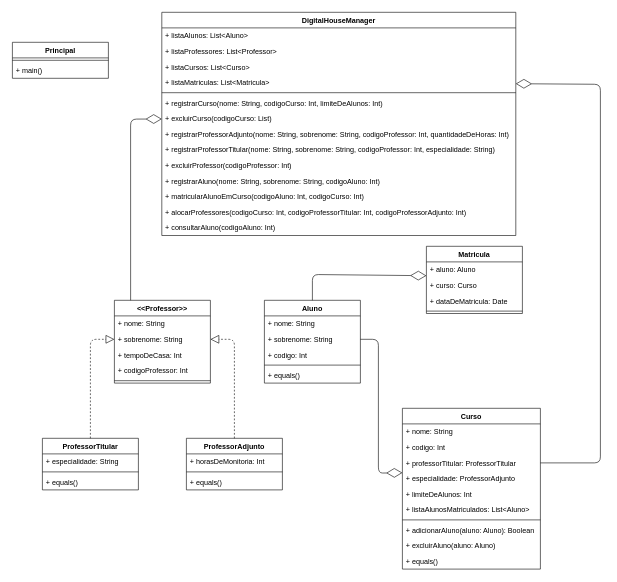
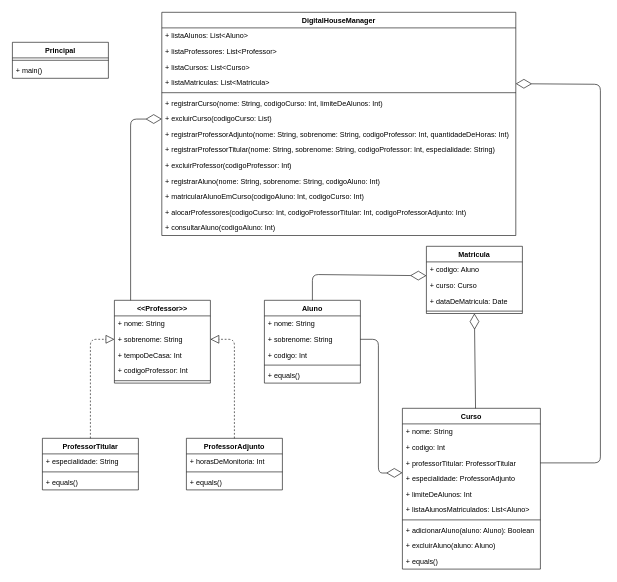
- <mxCell id="37" value="+ aluno: Aluno" style="text;strokeColor=none;fillColor=none;align=left;verticalAlign=top;spacingLeft=4;spacingRight=4;overflow=hidden;rotatable=0;points=[[0,0.5],[1,0.5]];portConstraint=eastwest;" parent="36" vertex="1"><mxGeometry y="26" width="160" height="26" as="geometry" /></mxCell>
+ <mxCell id="37" value="+ codigo: Aluno" style="text;strokeColor=none;fillColor=none;align=left;verticalAlign=top;spacingLeft=4;spacingRight=4;overflow=hidden;rotatable=0;points=[[0,0.5],[1,0.5]];portConstraint=eastwest;" parent="36" vertex="1"><mxGeometry y="26" width="160" height="26" as="geometry" /></mxCell>
+ <mxCell id="42" value="" style="endArrow=diamondThin;endFill=0;endSize=24;html=1;entryX=0.5;entryY=1;entryDx=0;entryDy=0;exitX=0.53;exitY=0;exitDx=0;exitDy=0;exitPerimeter=0;" parent="1" source="24" target="36" edge="1"><mxGeometry width="160" relative="1" as="geometry"><mxPoint x="870" y="610" as="sourcePoint" /><mxPoint x="750" y="600" as="targetPoint" /></mxGeometry></mxCell>
